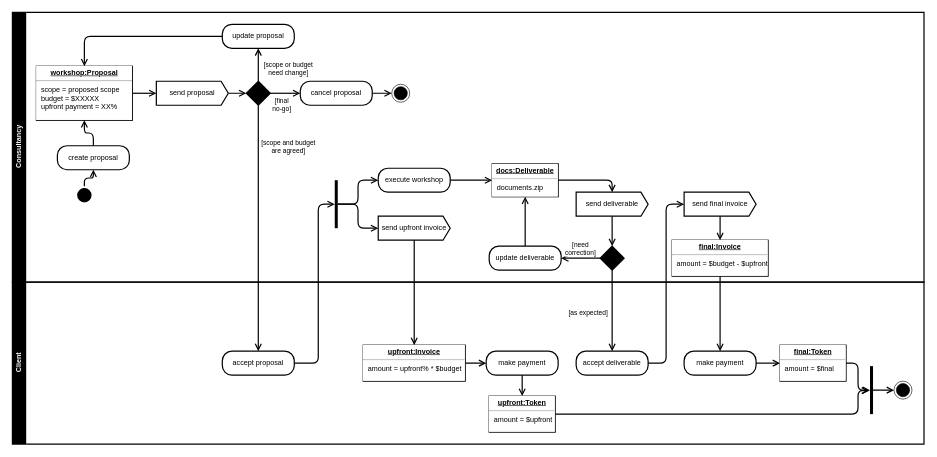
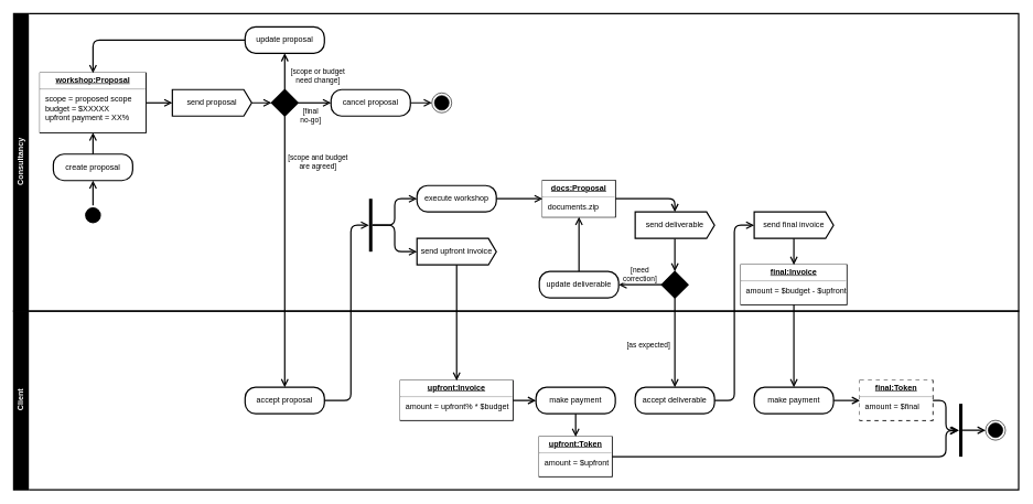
- <mxCell id="5" value="create proposal" style="rounded=1;whiteSpace=wrap;html=1;arcSize=40;strokeWidth=2;" vertex="1" parent="2"><mxGeometry x="75" y="222.5" width="120" height="40" as="geometry" /></mxCell>
+ <mxCell id="5" value="create proposal" style="rounded=1;whiteSpace=wrap;html=1;arcSize=40;strokeWidth=2;" vertex="1" parent="2"><mxGeometry x="60" y="212.5" width="120" height="40" as="geometry" /></mxCell>
- <mxCell id="23" value="&lt;p style=&quot;margin: 0px ; margin-top: 4px ; text-align: center ; text-decoration: underline&quot;&gt;&lt;b&gt;docs:Deliverable&lt;/b&gt;&lt;/p&gt;&lt;hr&gt;&lt;p style=&quot;margin: 0px ; margin-left: 8px&quot;&gt;documents.zip&lt;/p&gt;" style="verticalAlign=top;align=left;overflow=fill;fontSize=12;fontFamily=Helvetica;html=1;labelBackgroundColor=#FFFFFF;strokeWidth=2;" vertex="1" parent="2"><mxGeometry x="800" y="252.5" width="110" height="55" as="geometry" /></mxCell>
+ <mxCell id="23" value="&lt;p style=&quot;margin: 0px ; margin-top: 4px ; text-align: center ; text-decoration: underline&quot;&gt;&lt;b&gt;docs:Proposal&lt;/b&gt;&lt;/p&gt;&lt;hr&gt;&lt;p style=&quot;margin: 0px ; margin-left: 8px&quot;&gt;documents.zip&lt;/p&gt;" style="verticalAlign=top;align=left;overflow=fill;fontSize=12;fontFamily=Helvetica;html=1;labelBackgroundColor=#FFFFFF;strokeWidth=2;" vertex="1" parent="2"><mxGeometry x="800" y="252.5" width="110" height="55" as="geometry" /></mxCell>
- <mxCell id="48" value="&lt;p style=&quot;margin: 0px ; margin-top: 4px ; text-align: center ; text-decoration: underline&quot;&gt;&lt;b&gt;final:Token&lt;/b&gt;&lt;/p&gt;&lt;hr&gt;&lt;p style=&quot;margin: 0px ; margin-left: 8px&quot;&gt;amount = $final&lt;/p&gt;" style="verticalAlign=top;align=left;overflow=fill;fontSize=12;fontFamily=Helvetica;html=1;labelBackgroundColor=#FFFFFF;strokeWidth=2;" vertex="1" parent="36"><mxGeometry x="1280" y="105" width="110" height="60" as="geometry" /></mxCell>
+ <mxCell id="48" value="&lt;p style=&quot;margin: 0px ; margin-top: 4px ; text-align: center ; text-decoration: underline&quot;&gt;&lt;b&gt;final:Token&lt;/b&gt;&lt;/p&gt;&lt;hr&gt;&lt;p style=&quot;margin: 0px ; margin-left: 8px&quot;&gt;amount = $final&lt;/p&gt;" style="verticalAlign=top;align=left;overflow=fill;fontSize=12;fontFamily=Helvetica;html=1;labelBackgroundColor=#FFFFFF;strokeWidth=2;dashed=1;" vertex="1" parent="36"><mxGeometry x="1280" y="105" width="110" height="60" as="geometry" /></mxCell>
